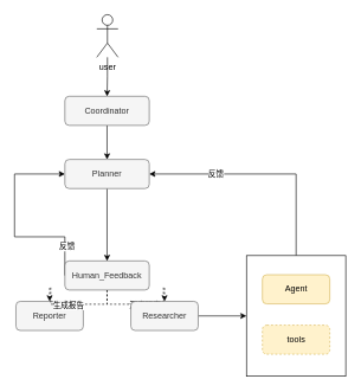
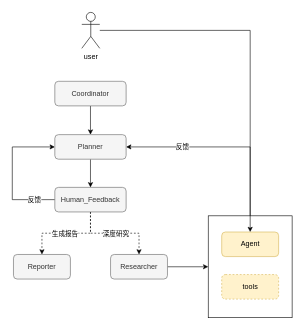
- <mxCell id="21" style="edgeStyle=orthogonalEdgeStyle;rounded=0;orthogonalLoop=1;jettySize=auto;html=1;entryX=0.5;entryY=0;entryDx=0;entryDy=0;" edge="1" parent="1" source="22" target="16"><mxGeometry relative="1" as="geometry" /></mxCell>
+ <mxCell id="21" style="edgeStyle=orthogonalEdgeStyle;rounded=0;orthogonalLoop=1;jettySize=auto;html=1;" edge="1" parent="1" source="22" target="20"><mxGeometry relative="1" as="geometry" /></mxCell>
- <mxCell id="12" value="Human_Feedback" style="rounded=1;whiteSpace=wrap;html=1;fillColor=#f5f5f5;fontColor=#333333;strokeColor=#666666;" vertex="1" parent="1"><mxGeometry x="91" y="367" width="119" height="41" as="geometry" /></mxCell>
+ <mxCell id="12" value="Human_Feedback" style="rounded=1;whiteSpace=wrap;html=1;fillColor=#f5f5f5;fontColor=#333333;strokeColor=#666666;" vertex="1" parent="1"><mxGeometry x="91" y="312" width="119" height="41" as="geometry" /></mxCell>
